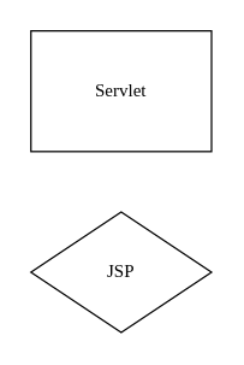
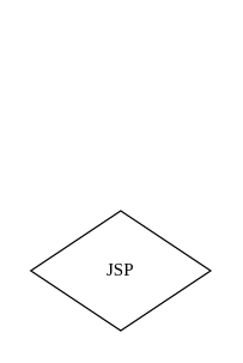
- <mxCell id="2" value="Servlet" style="rounded=0;whiteSpace=wrap;html=1;fontFamily=a고딕14;" vertex="1" parent="1"><mxGeometry x="20" y="20" width="120" height="80" as="geometry" /></mxCell>
